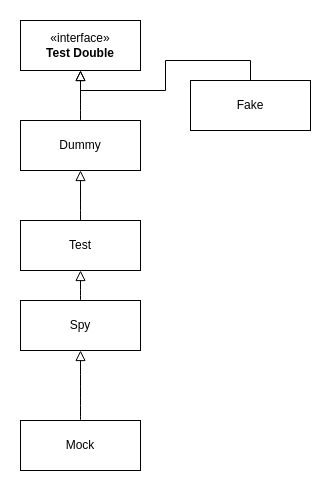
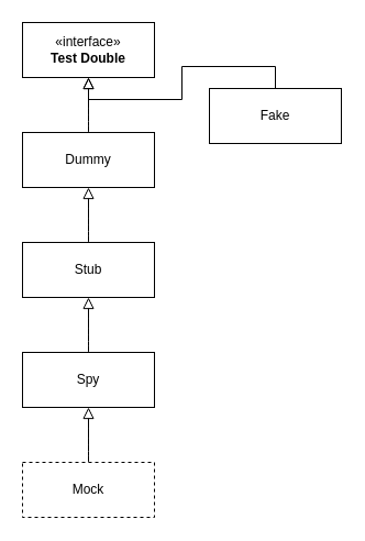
- <mxCell id="6" value="Test" style="html=1;whiteSpace=wrap;" vertex="1" parent="1"><mxGeometry x="20" y="220" width="120" height="50" as="geometry" /></mxCell>
+ <mxCell id="6" value="Stub" style="html=1;whiteSpace=wrap;" vertex="1" parent="1"><mxGeometry x="20" y="220" width="120" height="50" as="geometry" /></mxCell>
- <mxCell id="8" value="Spy" style="html=1;whiteSpace=wrap;" vertex="1" parent="1"><mxGeometry x="20" y="300" width="120" height="50" as="geometry" /></mxCell>
+ <mxCell id="8" value="Spy" style="html=1;whiteSpace=wrap;" vertex="1" parent="1"><mxGeometry x="20" y="320" width="120" height="50" as="geometry" /></mxCell>
- <mxCell id="10" value="Mock" style="html=1;whiteSpace=wrap;" vertex="1" parent="1"><mxGeometry x="20" y="420" width="120" height="50" as="geometry" /></mxCell>
+ <mxCell id="10" value="Mock" style="html=1;whiteSpace=wrap;dashed=1;" vertex="1" parent="1"><mxGeometry x="20" y="420" width="120" height="50" as="geometry" /></mxCell>
